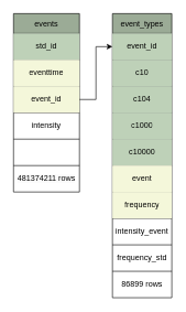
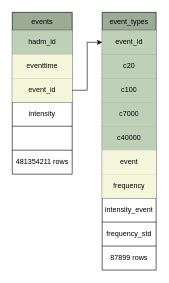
- <mxCell id="4" value="std_id" style="shape=partialRectangle;html=1;whiteSpace=wrap;connectable=0;strokeColor=inherit;overflow=hidden;fillColor=none;top=0;left=0;bottom=0;right=0;pointerEvents=1;" parent="3" vertex="1"><mxGeometry width="100" height="40" as="geometry"><mxRectangle width="100" height="40" as="alternateBounds" /></mxGeometry></mxCell>
+ <mxCell id="4" value="hadm_id" style="shape=partialRectangle;html=1;whiteSpace=wrap;connectable=0;strokeColor=inherit;overflow=hidden;fillColor=none;top=0;left=0;bottom=0;right=0;pointerEvents=1;" parent="3" vertex="1"><mxGeometry width="100" height="40" as="geometry"><mxRectangle width="100" height="40" as="alternateBounds" /></mxGeometry></mxCell>
- <mxCell id="19" value="c10" style="shape=partialRectangle;html=1;whiteSpace=wrap;connectable=0;strokeColor=inherit;overflow=hidden;fillColor=#bed1b8;top=0;left=0;bottom=0;right=0;pointerEvents=1;" vertex="1" parent="18"><mxGeometry width="90" height="40" as="geometry"><mxRectangle width="90" height="40" as="alternateBounds" /></mxGeometry></mxCell>
+ <mxCell id="19" value="c20" style="shape=partialRectangle;html=1;whiteSpace=wrap;connectable=0;strokeColor=inherit;overflow=hidden;fillColor=#bed1b8;top=0;left=0;bottom=0;right=0;pointerEvents=1;" vertex="1" parent="18"><mxGeometry width="90" height="40" as="geometry"><mxRectangle width="90" height="40" as="alternateBounds" /></mxGeometry></mxCell>
- <mxCell id="21" value="c104" style="shape=partialRectangle;html=1;whiteSpace=wrap;connectable=0;strokeColor=inherit;overflow=hidden;fillColor=#bed1b8;top=0;left=0;bottom=0;right=0;pointerEvents=1;" vertex="1" parent="20"><mxGeometry width="90" height="40" as="geometry"><mxRectangle width="90" height="40" as="alternateBounds" /></mxGeometry></mxCell>
+ <mxCell id="21" value="c100" style="shape=partialRectangle;html=1;whiteSpace=wrap;connectable=0;strokeColor=inherit;overflow=hidden;fillColor=#bed1b8;top=0;left=0;bottom=0;right=0;pointerEvents=1;" vertex="1" parent="20"><mxGeometry width="90" height="40" as="geometry"><mxRectangle width="90" height="40" as="alternateBounds" /></mxGeometry></mxCell>
- <mxCell id="23" value="c1000" style="shape=partialRectangle;html=1;whiteSpace=wrap;connectable=0;strokeColor=inherit;overflow=hidden;fillColor=#bed1b8;top=0;left=0;bottom=0;right=0;pointerEvents=1;" vertex="1" parent="22"><mxGeometry width="90" height="40" as="geometry"><mxRectangle width="90" height="40" as="alternateBounds" /></mxGeometry></mxCell>
+ <mxCell id="23" value="c7000" style="shape=partialRectangle;html=1;whiteSpace=wrap;connectable=0;strokeColor=inherit;overflow=hidden;fillColor=#bed1b8;top=0;left=0;bottom=0;right=0;pointerEvents=1;" vertex="1" parent="22"><mxGeometry width="90" height="40" as="geometry"><mxRectangle width="90" height="40" as="alternateBounds" /></mxGeometry></mxCell>
- <mxCell id="25" value="c10000" style="shape=partialRectangle;html=1;whiteSpace=wrap;connectable=0;strokeColor=inherit;overflow=hidden;fillColor=#bed1b8;top=0;left=0;bottom=0;right=0;pointerEvents=1;" vertex="1" parent="24"><mxGeometry width="90" height="40" as="geometry"><mxRectangle width="90" height="40" as="alternateBounds" /></mxGeometry></mxCell>
+ <mxCell id="25" value="c40000" style="shape=partialRectangle;html=1;whiteSpace=wrap;connectable=0;strokeColor=inherit;overflow=hidden;fillColor=#bed1b8;top=0;left=0;bottom=0;right=0;pointerEvents=1;" vertex="1" parent="24"><mxGeometry width="90" height="40" as="geometry"><mxRectangle width="90" height="40" as="alternateBounds" /></mxGeometry></mxCell>
- <mxCell id="14" value="&lt;meta charset=&quot;utf-8&quot;&gt;&lt;span style=&quot;color: rgb(0, 0, 0); font-family: Helvetica; font-size: 12px; font-style: normal; font-variant-ligatures: normal; font-variant-caps: normal; font-weight: 400; letter-spacing: normal; orphans: 2; text-align: center; text-indent: 0px; text-transform: none; widows: 2; word-spacing: 0px; -webkit-text-stroke-width: 0px; background-color: rgb(251, 251, 251); text-decoration-thickness: initial; text-decoration-style: initial; text-decoration-color: initial; float: none; display: inline !important;&quot;&gt;481374211 rows&lt;/span&gt;" style="shape=partialRectangle;html=1;whiteSpace=wrap;connectable=0;strokeColor=inherit;overflow=hidden;fillColor=none;top=0;left=0;bottom=0;right=0;pointerEvents=1;" vertex="1" parent="13"><mxGeometry width="100" height="40" as="geometry"><mxRectangle width="100" height="40" as="alternateBounds" /></mxGeometry></mxCell>
+ <mxCell id="14" value="&lt;meta charset=&quot;utf-8&quot;&gt;&lt;span style=&quot;color: rgb(0, 0, 0); font-family: Helvetica; font-size: 12px; font-style: normal; font-variant-ligatures: normal; font-variant-caps: normal; font-weight: 400; letter-spacing: normal; orphans: 2; text-align: center; text-indent: 0px; text-transform: none; widows: 2; word-spacing: 0px; -webkit-text-stroke-width: 0px; background-color: rgb(251, 251, 251); text-decoration-thickness: initial; text-decoration-style: initial; text-decoration-color: initial; float: none; display: inline !important;&quot;&gt;481354211 rows&lt;/span&gt;" style="shape=partialRectangle;html=1;whiteSpace=wrap;connectable=0;strokeColor=inherit;overflow=hidden;fillColor=none;top=0;left=0;bottom=0;right=0;pointerEvents=1;" vertex="1" parent="13"><mxGeometry width="100" height="40" as="geometry"><mxRectangle width="100" height="40" as="alternateBounds" /></mxGeometry></mxCell>
- <mxCell id="35" value="86899 rows" style="shape=partialRectangle;html=1;whiteSpace=wrap;connectable=0;strokeColor=inherit;overflow=hidden;fillColor=none;top=0;left=0;bottom=0;right=0;pointerEvents=1;" parent="34" vertex="1"><mxGeometry width="90" height="40" as="geometry"><mxRectangle width="90" height="40" as="alternateBounds" /></mxGeometry></mxCell>
+ <mxCell id="35" value="87899 rows" style="shape=partialRectangle;html=1;whiteSpace=wrap;connectable=0;strokeColor=inherit;overflow=hidden;fillColor=none;top=0;left=0;bottom=0;right=0;pointerEvents=1;" parent="34" vertex="1"><mxGeometry width="90" height="40" as="geometry"><mxRectangle width="90" height="40" as="alternateBounds" /></mxGeometry></mxCell>
